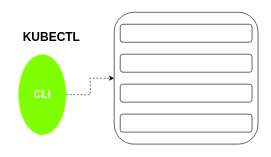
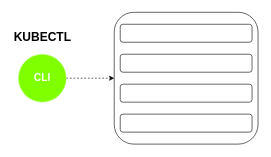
- <mxCell id="9" value="&lt;font style=&quot;font-size: 20px;&quot;&gt;KUBECTL&lt;/font&gt;" style="text;strokeColor=none;fillColor=none;html=1;fontSize=24;fontStyle=1;verticalAlign=middle;align=center;" parent="1" vertex="1"><mxGeometry x="35" y="40" width="100" height="40" as="geometry" /></mxCell>
+ <mxCell id="9" value="&lt;font style=&quot;font-size: 20px;&quot;&gt;KUBECTL&lt;/font&gt;" style="text;strokeColor=none;fillColor=none;html=1;fontSize=24;fontStyle=1;verticalAlign=middle;align=center;" parent="1" vertex="1"><mxGeometry x="20" y="40" width="100" height="40" as="geometry" /></mxCell>
- <mxCell id="8" value="&lt;font face=&quot;Helvetica&quot; style=&quot;font-size: 17px;&quot; color=&quot;#ffffff&quot;&gt;&lt;b style=&quot;&quot;&gt;CLI&lt;/b&gt;&lt;/font&gt;" style="ellipse;whiteSpace=wrap;html=1;aspect=fixed;fillColor=#80FF00;strokeColor=#CCFF99;" parent="1" vertex="1"><mxGeometry x="30" y="90" width="80" height="135" as="geometry" /></mxCell>
+ <mxCell id="8" value="&lt;font face=&quot;Helvetica&quot; style=&quot;font-size: 17px;&quot; color=&quot;#ffffff&quot;&gt;&lt;b style=&quot;&quot;&gt;CLI&lt;/b&gt;&lt;/font&gt;" style="ellipse;whiteSpace=wrap;html=1;aspect=fixed;fillColor=#80FF00;strokeColor=#CCFF99;" parent="1" vertex="1"><mxGeometry x="30" y="90" width="80" height="80" as="geometry" /></mxCell>
